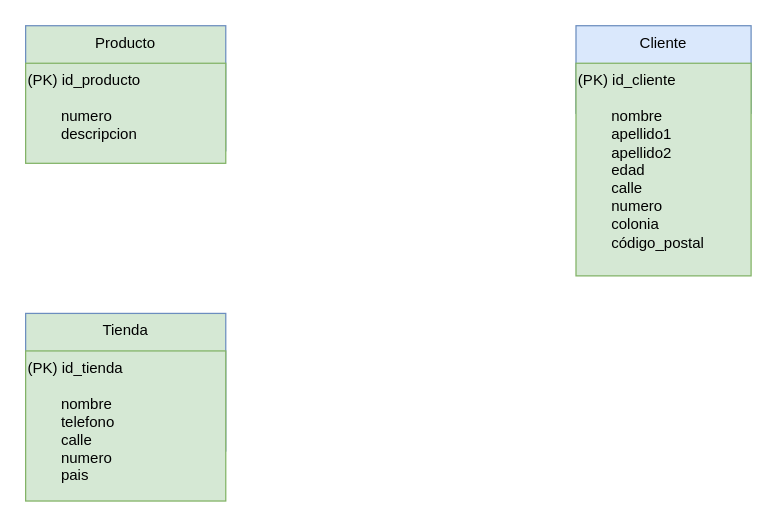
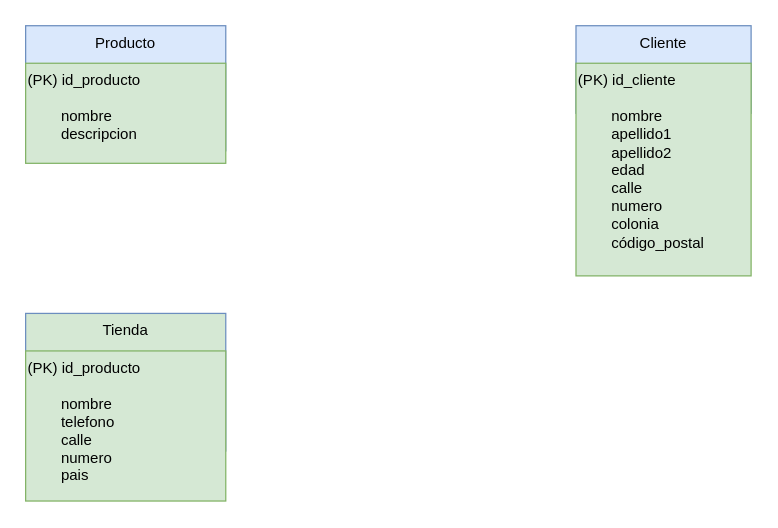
- <mxCell id="2" value="Producto" style="rounded=0;whiteSpace=wrap;html=1;align=center;verticalAlign=top;fillColor=#d5e8d4;strokeColor=#6c8ebf;" vertex="1" parent="1"><mxGeometry x="20" y="20" width="160" height="100" as="geometry" /></mxCell>
+ <mxCell id="2" value="Producto" style="rounded=0;whiteSpace=wrap;html=1;align=center;verticalAlign=top;fillColor=#dae8fc;strokeColor=#6c8ebf;" vertex="1" parent="1"><mxGeometry x="20" y="20" width="160" height="100" as="geometry" /></mxCell>
- <mxCell id="3" value="(PK) id_producto&lt;br&gt;&lt;br&gt;&lt;span style=&quot;white-space: pre;&quot;&gt;&#09;&lt;/span&gt;numero&lt;br&gt;&lt;span style=&quot;white-space: pre;&quot;&gt;&#09;&lt;/span&gt;descripcion" style="rounded=0;whiteSpace=wrap;html=1;fillColor=#d5e8d4;strokeColor=#82b366;verticalAlign=top;align=left;" vertex="1" parent="1"><mxGeometry x="20" y="50" width="160" height="80" as="geometry" /></mxCell>
+ <mxCell id="3" value="(PK) id_producto&lt;br&gt;&lt;br&gt;&lt;span style=&quot;white-space: pre;&quot;&gt;&#09;&lt;/span&gt;nombre&lt;br&gt;&lt;span style=&quot;white-space: pre;&quot;&gt;&#09;&lt;/span&gt;descripcion" style="rounded=0;whiteSpace=wrap;html=1;fillColor=#d5e8d4;strokeColor=#82b366;verticalAlign=top;align=left;" vertex="1" parent="1"><mxGeometry x="20" y="50" width="160" height="80" as="geometry" /></mxCell>
- <mxCell id="5" value="(PK) id_tienda&lt;br&gt;&lt;span style=&quot;white-space: pre;&quot;&gt;&#09;&lt;br&gt;&lt;/span&gt;&lt;span style=&quot;white-space: pre;&quot;&gt;&#09;nombre&lt;br&gt;&lt;/span&gt;&lt;span style=&quot;white-space: pre;&quot;&gt;&#09;telefono&lt;br&gt;&lt;/span&gt;&lt;span style=&quot;white-space: pre;&quot;&gt;&#09;calle&lt;br/&gt;&lt;span style=&quot;white-space: pre;&quot;&gt;&#09;numero&lt;br/&gt;&lt;/span&gt;&lt;span style=&quot;white-space: pre;&quot;&gt;&#09;pais&lt;/span&gt;&lt;br/&gt;&lt;/span&gt;" style="rounded=0;whiteSpace=wrap;html=1;align=left;verticalAlign=top;fillColor=#d5e8d4;strokeColor=#82b366;" vertex="1" parent="1"><mxGeometry x="20" y="280" width="160" height="120" as="geometry" /></mxCell>
+ <mxCell id="5" value="(PK) id_producto&lt;br&gt;&lt;span style=&quot;white-space: pre;&quot;&gt;&#09;&lt;br&gt;&lt;/span&gt;&lt;span style=&quot;white-space: pre;&quot;&gt;&#09;nombre&lt;br&gt;&lt;/span&gt;&lt;span style=&quot;white-space: pre;&quot;&gt;&#09;telefono&lt;br&gt;&lt;/span&gt;&lt;span style=&quot;white-space: pre;&quot;&gt;&#09;calle&lt;br/&gt;&lt;span style=&quot;white-space: pre;&quot;&gt;&#09;numero&lt;br/&gt;&lt;/span&gt;&lt;span style=&quot;white-space: pre;&quot;&gt;&#09;pais&lt;/span&gt;&lt;br/&gt;&lt;/span&gt;" style="rounded=0;whiteSpace=wrap;html=1;align=left;verticalAlign=top;fillColor=#d5e8d4;strokeColor=#82b366;" vertex="1" parent="1"><mxGeometry x="20" y="280" width="160" height="120" as="geometry" /></mxCell>
